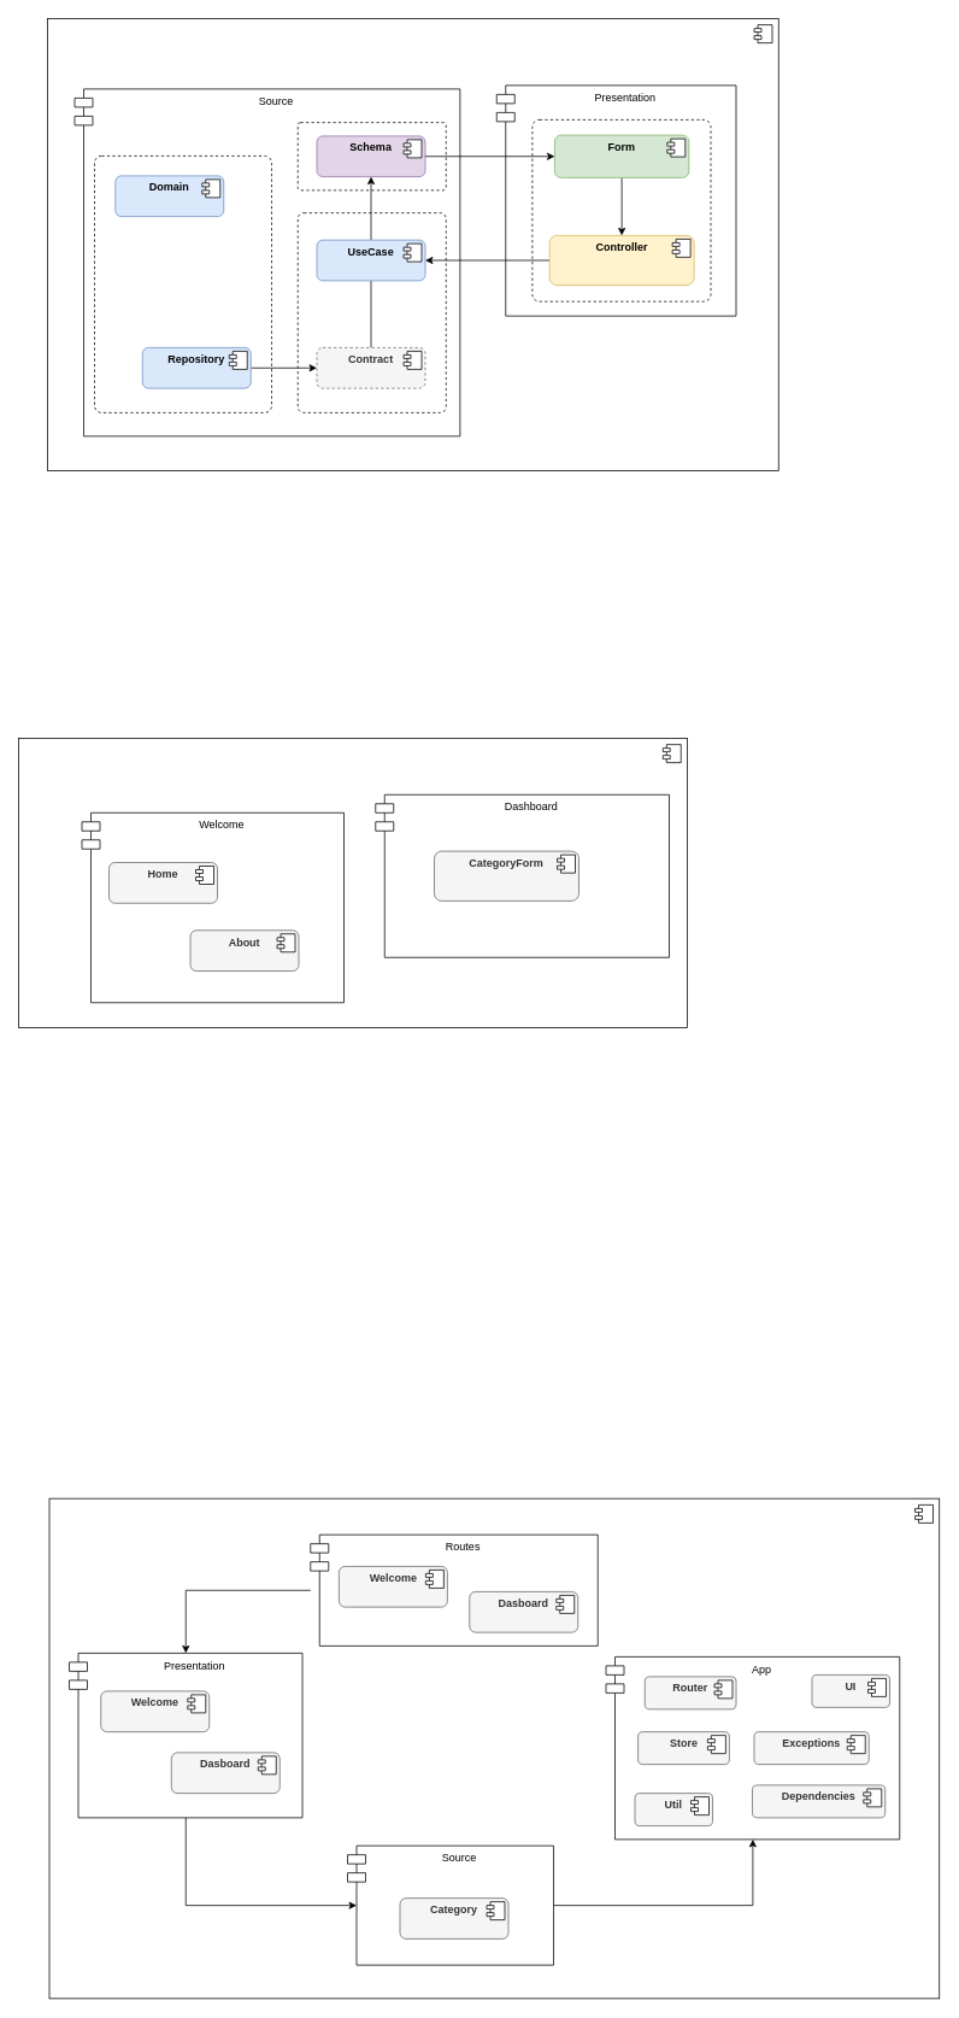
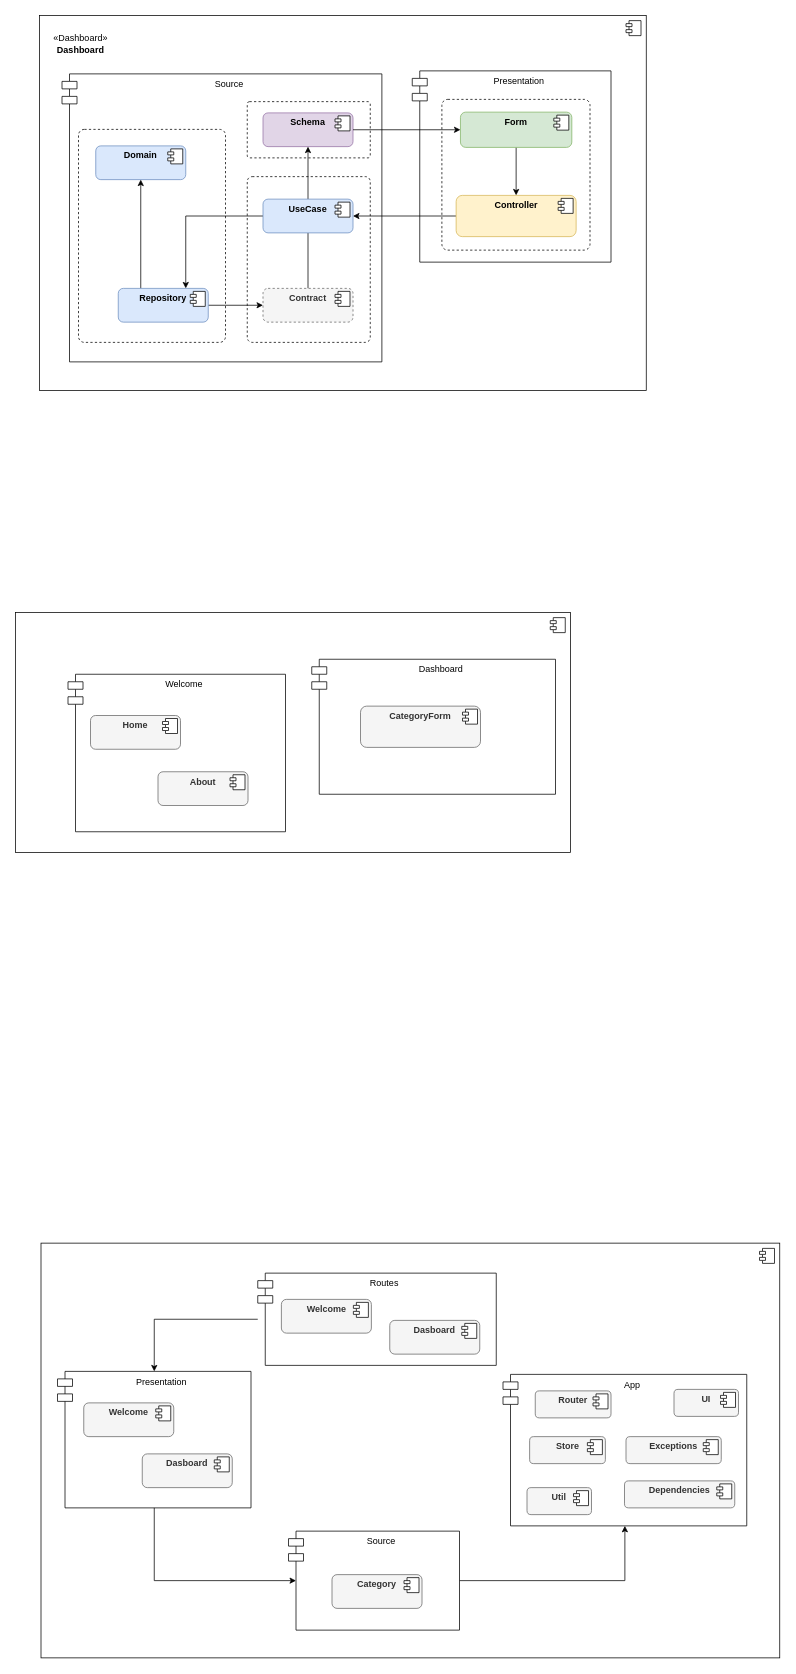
+ <mxCell id="17" value="&lt;span&gt;«Dashboard»&lt;/span&gt;&lt;br&gt;&lt;b&gt;Dashboard&lt;/b&gt;" style="text;html=1;strokeColor=none;fillColor=none;align=center;verticalAlign=middle;whiteSpace=wrap;rounded=0;" parent="1" vertex="1"><mxGeometry x="62" y="32.5" width="90" height="50" as="geometry" /></mxCell>
+ <mxCell id="57" style="edgeStyle=orthogonalEdgeStyle;rounded=0;orthogonalLoop=1;jettySize=auto;html=1;exitX=0.25;exitY=0;exitDx=0;exitDy=0;entryX=0.5;entryY=1;entryDx=0;entryDy=0;startArrow=none;startFill=0;endArrow=classic;endFill=1;fontColor=#262626;" parent="1" source="58" target="52" edge="1"><mxGeometry relative="1" as="geometry" /></mxCell>
+ <mxCell id="49" style="edgeStyle=orthogonalEdgeStyle;rounded=0;orthogonalLoop=1;jettySize=auto;html=1;entryX=0.75;entryY=0;entryDx=0;entryDy=0;startArrow=none;startFill=0;endArrow=classic;endFill=1;fontColor=#262626;" parent="1" source="50" target="58" edge="1"><mxGeometry relative="1" as="geometry" /></mxCell>
